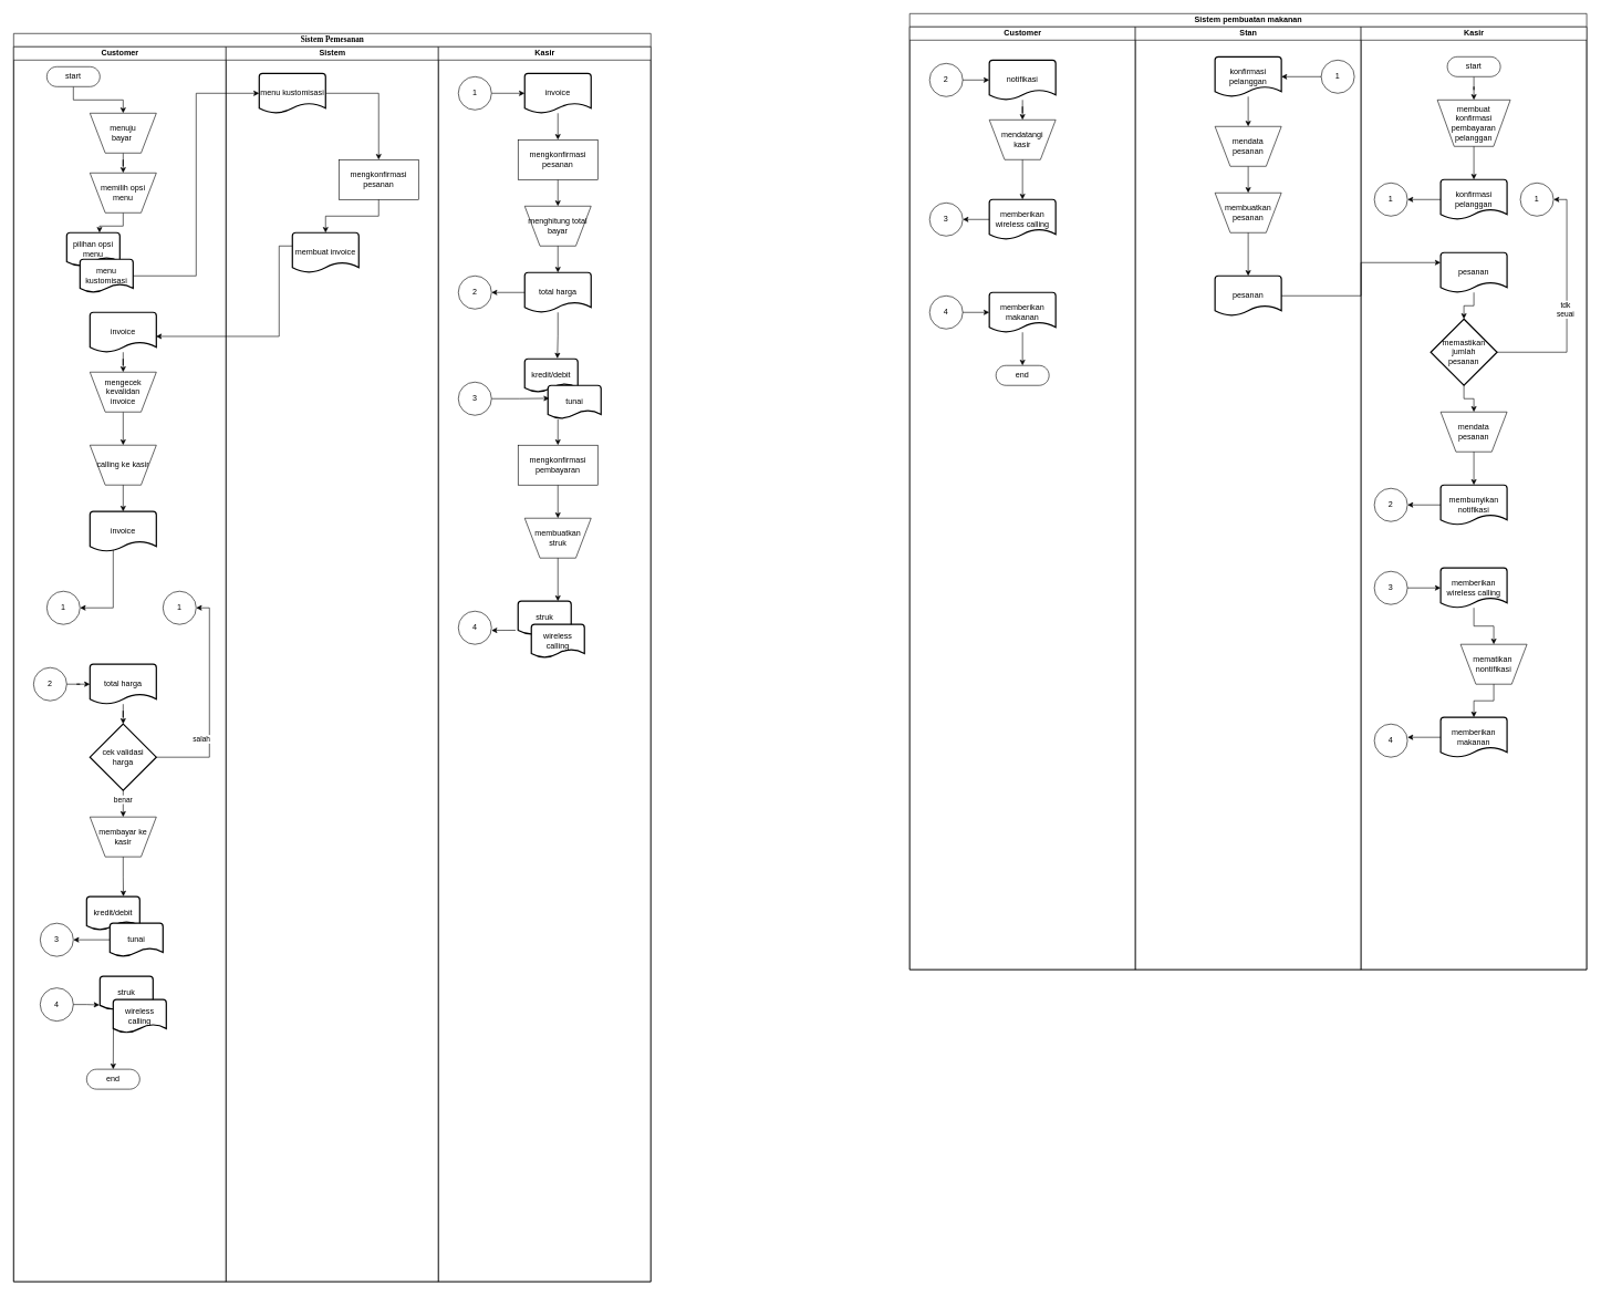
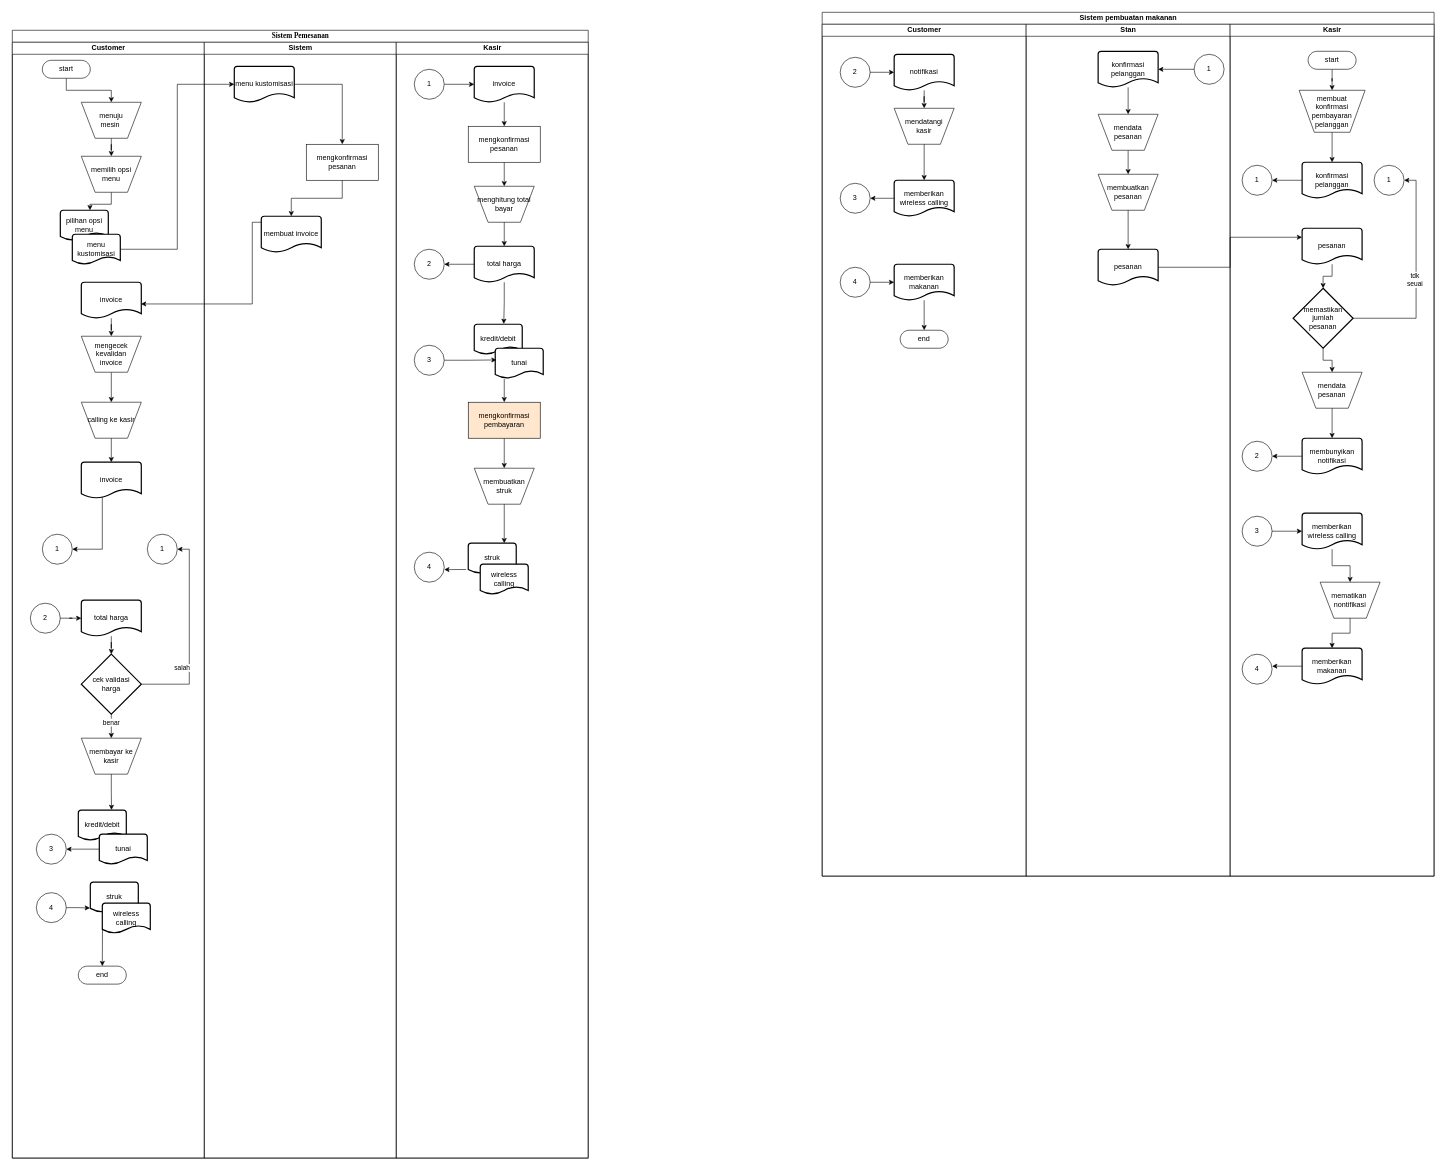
- <mxCell id="7" value="menuju&lt;div&gt;bayar&amp;nbsp;&lt;/div&gt;" style="verticalLabelPosition=middle;verticalAlign=middle;html=1;shape=trapezoid;perimeter=trapezoidPerimeter;whiteSpace=wrap;size=0.23;arcSize=10;flipV=1;labelPosition=center;align=center;" parent="3" vertex="1"><mxGeometry x="115" y="100" width="100" height="60" as="geometry" /></mxCell>
+ <mxCell id="7" value="menuju&lt;div&gt;mesin&amp;nbsp;&lt;/div&gt;" style="verticalLabelPosition=middle;verticalAlign=middle;html=1;shape=trapezoid;perimeter=trapezoidPerimeter;whiteSpace=wrap;size=0.23;arcSize=10;flipV=1;labelPosition=center;align=center;" parent="3" vertex="1"><mxGeometry x="115" y="100" width="100" height="60" as="geometry" /></mxCell>
- <mxCell id="47" value="membuat invoice" style="strokeWidth=2;html=1;shape=mxgraph.flowchart.document2;whiteSpace=wrap;size=0.25;" parent="43" vertex="1"><mxGeometry x="100" y="280" width="100" height="60" as="geometry" /></mxCell>
+ <mxCell id="47" value="membuat invoice" style="strokeWidth=2;html=1;shape=mxgraph.flowchart.document2;whiteSpace=wrap;size=0.25;" parent="43" vertex="1"><mxGeometry x="95" y="290" width="100" height="60" as="geometry" /></mxCell>
- <mxCell id="69" value="mengkonfirmasi pembayaran" style="rounded=0;whiteSpace=wrap;html=1;" parent="51" vertex="1"><mxGeometry x="120" y="600" width="120" height="60" as="geometry" /></mxCell>
+ <mxCell id="69" value="mengkonfirmasi pembayaran" style="rounded=0;whiteSpace=wrap;html=1;fillColor=#ffe6cc;" parent="51" vertex="1"><mxGeometry x="120" y="600" width="120" height="60" as="geometry" /></mxCell>
